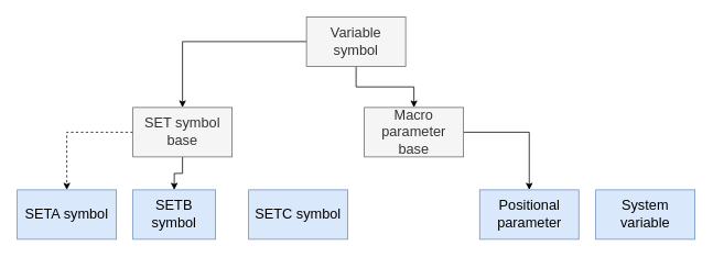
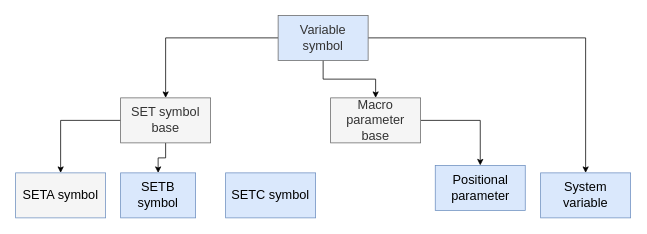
- <mxCell id="5" value="Variable symbol" style="rounded=0;whiteSpace=wrap;html=1;fontSize=17;fillColor=#f5f5f5;strokeColor=#666666;fontColor=#333333;" parent="1" vertex="1"><mxGeometry x="370" y="20" width="120" height="60" as="geometry" /></mxCell>
+ <mxCell id="5" value="Variable symbol" style="rounded=0;whiteSpace=wrap;html=1;fontSize=17;fillColor=#dae8fc;strokeColor=#666666;fontColor=#333333;" parent="1" vertex="1"><mxGeometry x="370" y="20" width="120" height="60" as="geometry" /></mxCell>
+ <mxCell id="4" value="" style="edgeStyle=orthogonalEdgeStyle;rounded=0;orthogonalLoop=1;jettySize=auto;html=1;" edge="1" parent="1" source="5" target="9"><mxGeometry relative="1" as="geometry" /></mxCell>
- <mxCell id="10" value="" style="edgeStyle=orthogonalEdgeStyle;rounded=0;orthogonalLoop=1;jettySize=auto;html=1;dashed=1;" edge="1" parent="1" source="12" target="15"><mxGeometry relative="1" as="geometry" /></mxCell>
+ <mxCell id="10" value="" style="edgeStyle=orthogonalEdgeStyle;rounded=0;orthogonalLoop=1;jettySize=auto;html=1;" edge="1" parent="1" source="12" target="15"><mxGeometry relative="1" as="geometry" /></mxCell>
- <mxCell id="15" value="SETA symbol" style="rounded=0;whiteSpace=wrap;html=1;fontSize=17;fillColor=#dae8fc;strokeColor=#6c8ebf;" vertex="1" parent="1"><mxGeometry x="20" y="230" width="120" height="60" as="geometry" /></mxCell>
+ <mxCell id="15" value="SETA symbol" style="rounded=0;whiteSpace=wrap;html=1;fontSize=17;fillColor=#f5f5f5;strokeColor=#6c8ebf;" vertex="1" parent="1"><mxGeometry x="20" y="230" width="120" height="60" as="geometry" /></mxCell>
- <mxCell id="8" value="Positional parameter" style="rounded=0;whiteSpace=wrap;html=1;fontSize=17;fillColor=#dae8fc;strokeColor=#6c8ebf;" vertex="1" parent="1"><mxGeometry x="579.5" y="230" width="120" height="60" as="geometry" /></mxCell>
+ <mxCell id="8" value="Positional parameter" style="rounded=0;whiteSpace=wrap;html=1;fontSize=17;fillColor=#dae8fc;strokeColor=#6c8ebf;" vertex="1" parent="1"><mxGeometry x="579.5" y="220" width="120" height="60" as="geometry" /></mxCell>
